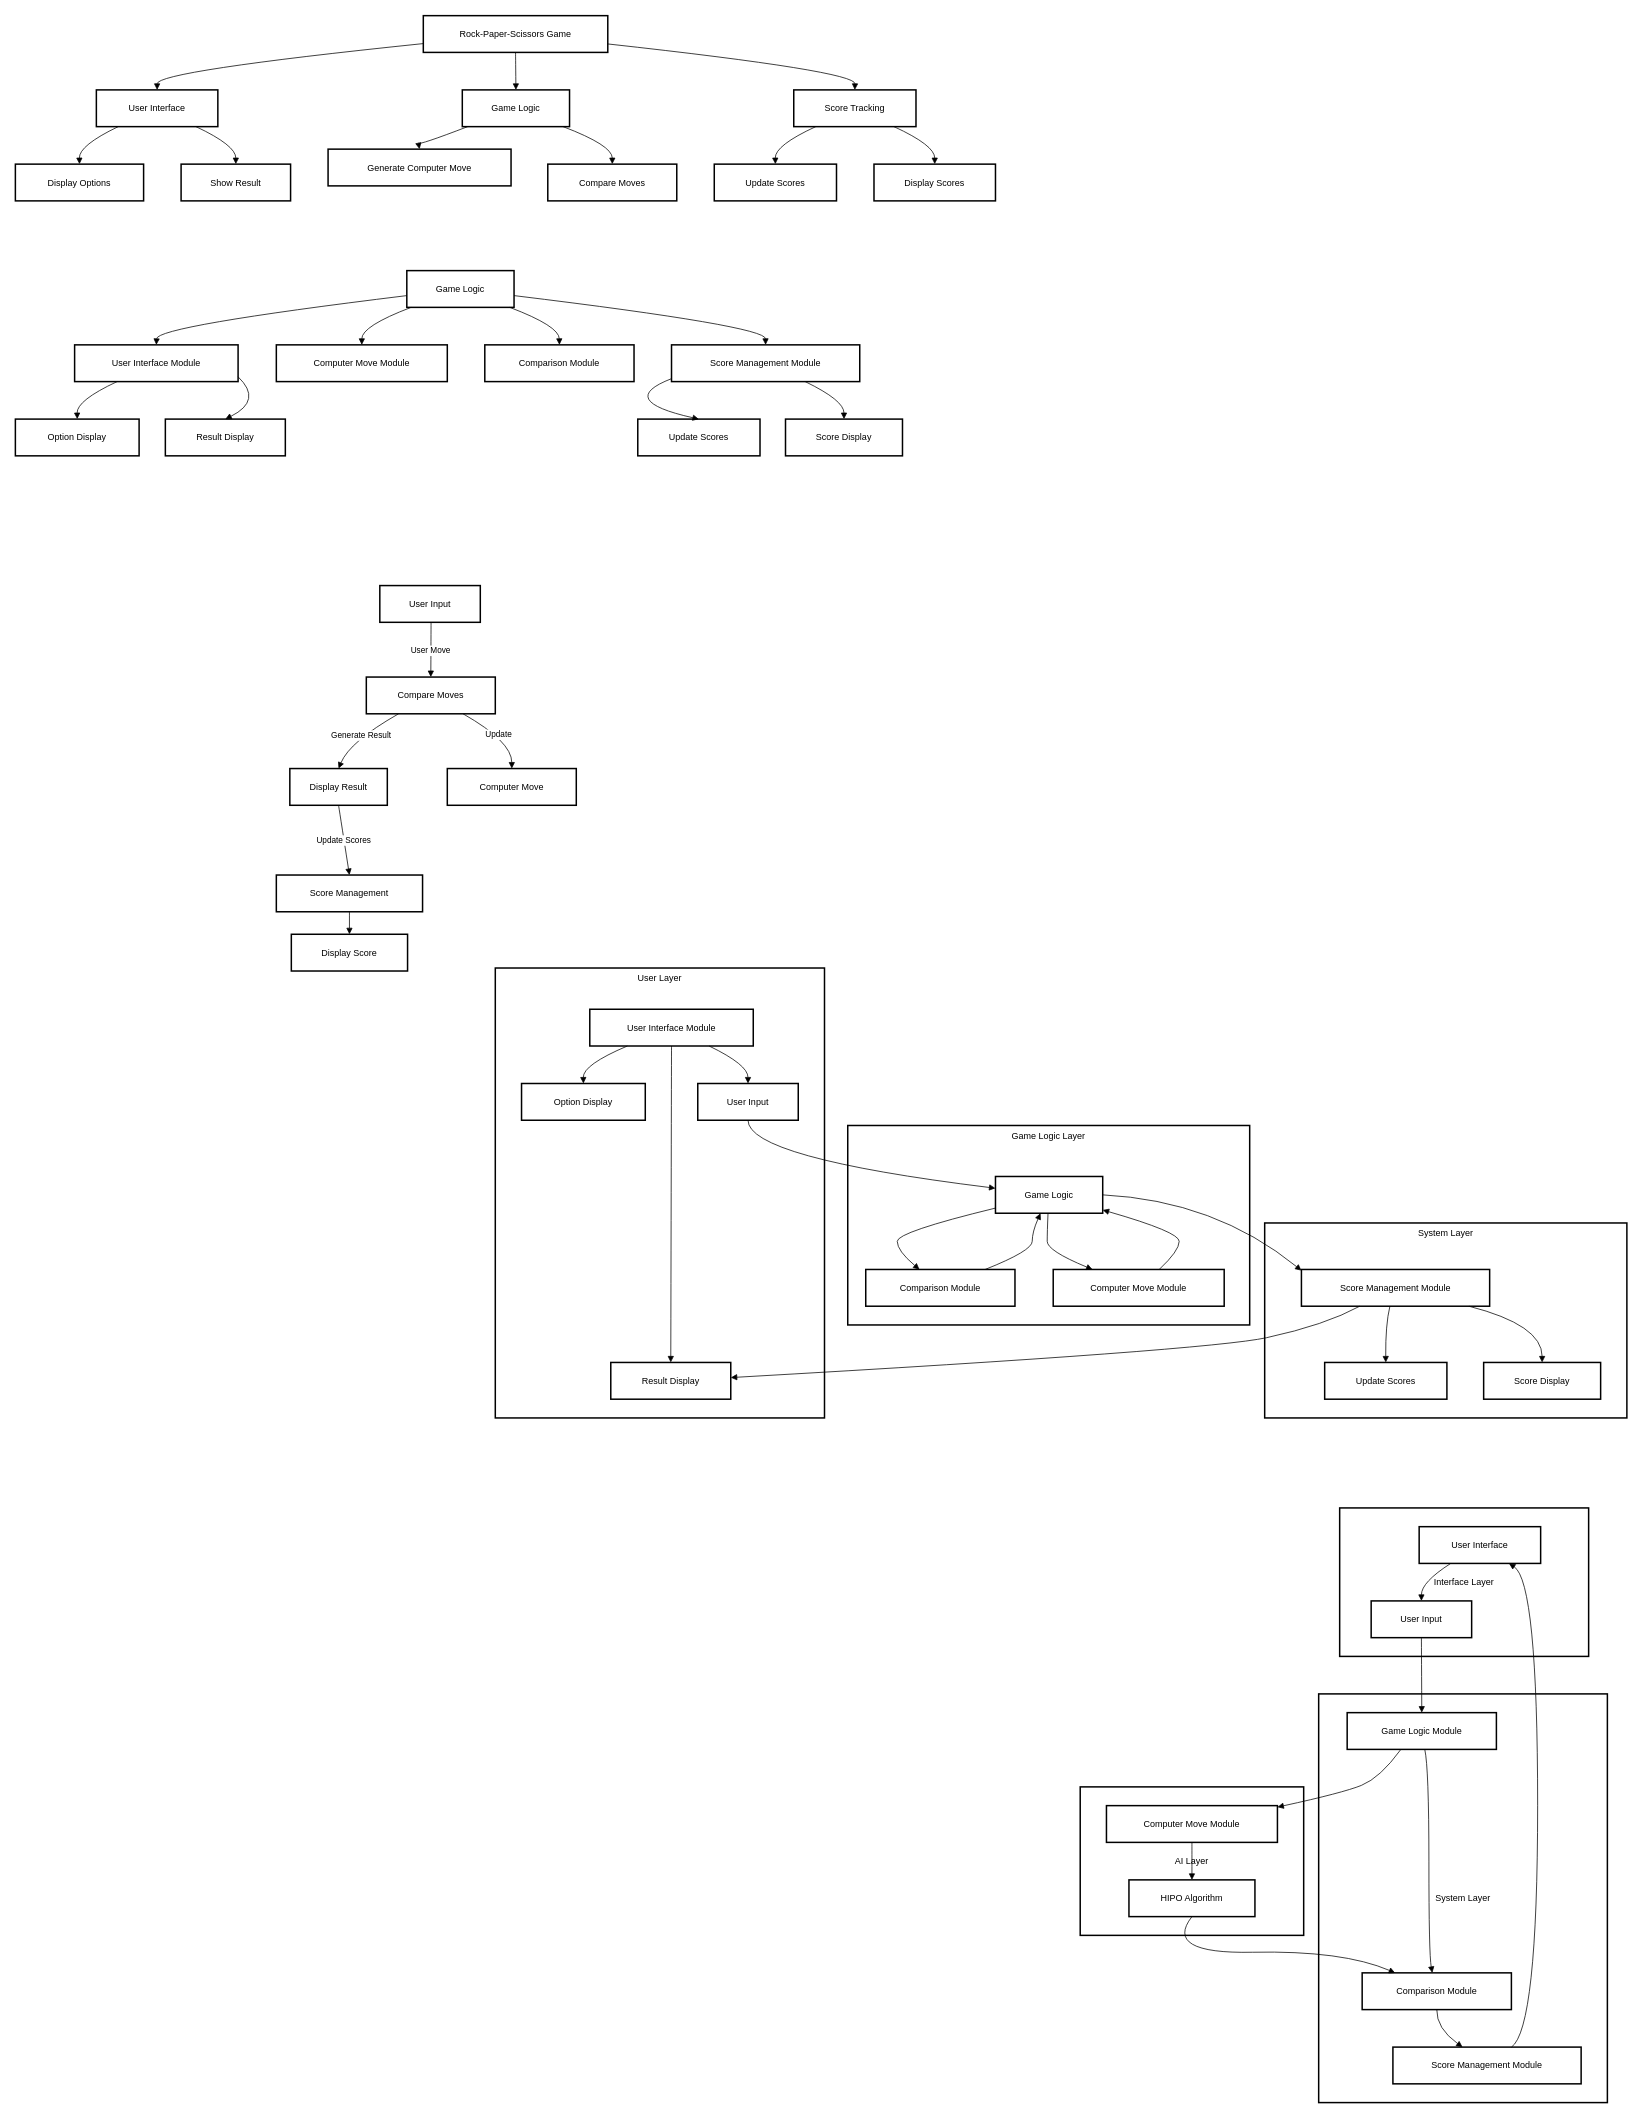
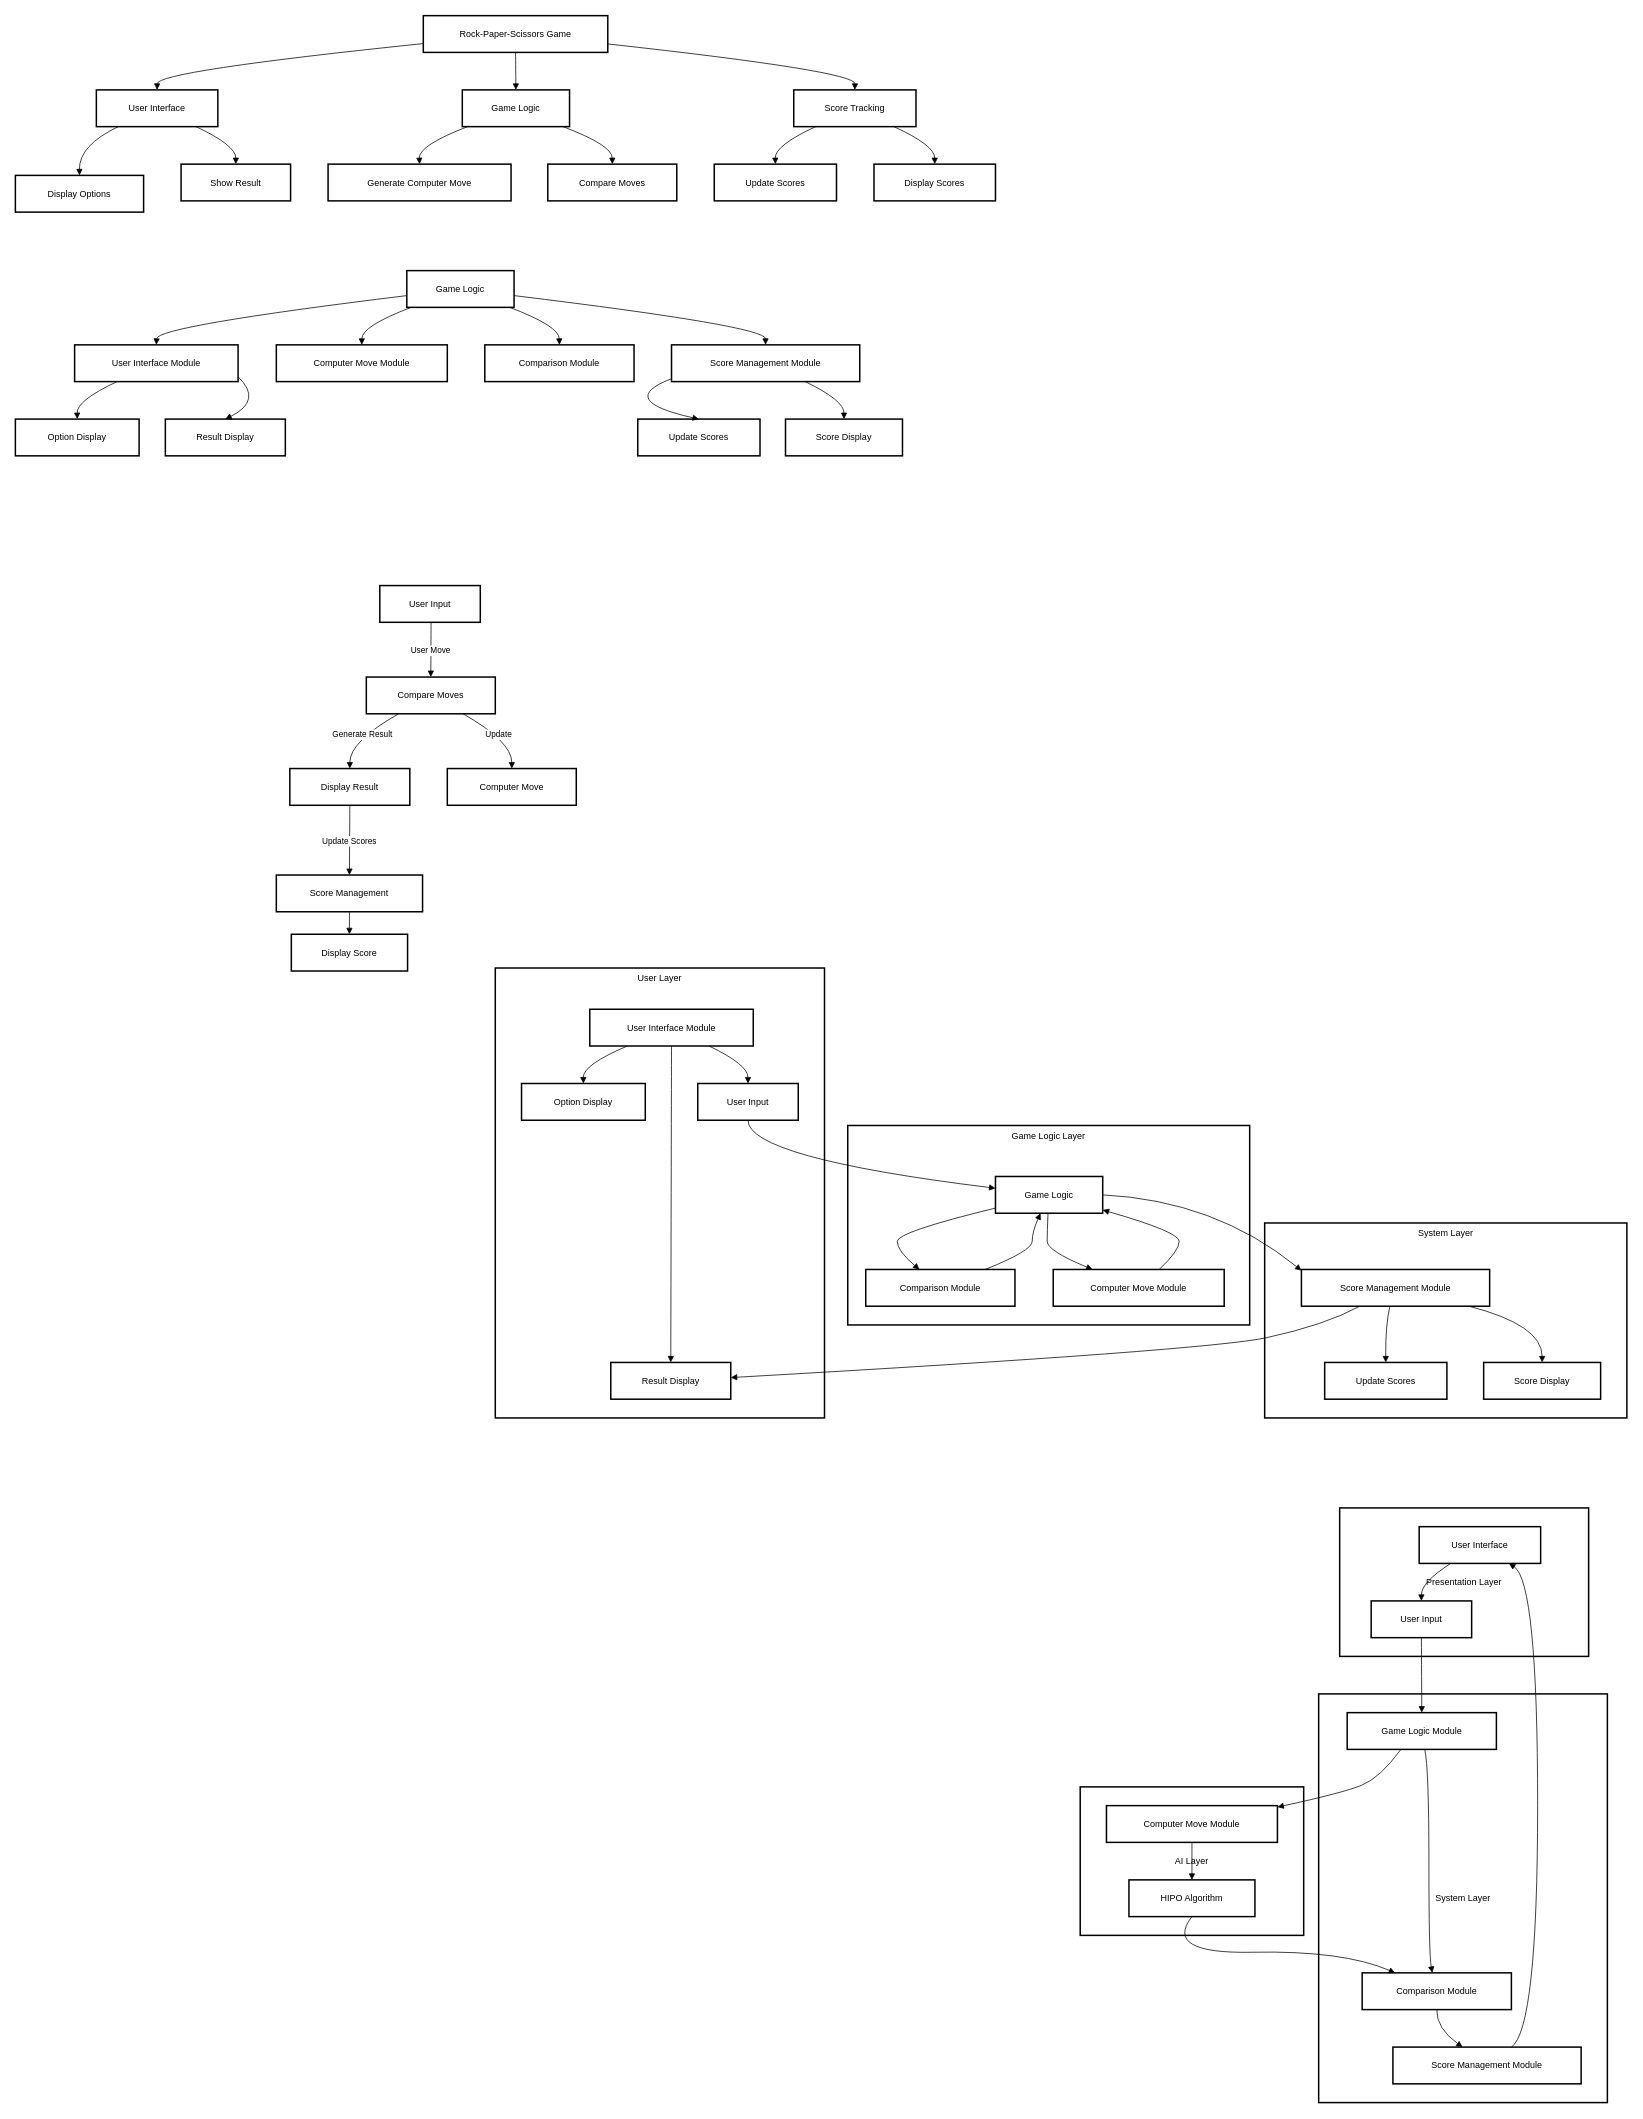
- <mxCell id="8" value="Generate Computer Move" style="whiteSpace=wrap;strokeWidth=2;" vertex="1" parent="1"><mxGeometry x="437" y="198" width="244" height="49" as="geometry" /></mxCell>
+ <mxCell id="8" value="Generate Computer Move" style="whiteSpace=wrap;strokeWidth=2;" vertex="1" parent="1"><mxGeometry x="437" y="218" width="244" height="49" as="geometry" /></mxCell>
- <mxCell id="6" value="Display Options" style="whiteSpace=wrap;strokeWidth=2;" vertex="1" parent="1"><mxGeometry x="20" y="218" width="171" height="49" as="geometry" /></mxCell>
+ <mxCell id="6" value="Display Options" style="whiteSpace=wrap;strokeWidth=2;" vertex="1" parent="1"><mxGeometry x="20" y="233" width="171" height="49" as="geometry" /></mxCell>
- <mxCell id="40" value="Display Result" style="whiteSpace=wrap;strokeWidth=2;" vertex="1" parent="1"><mxGeometry x="386" y="1024" width="130" height="49" as="geometry" /></mxCell>
+ <mxCell id="40" value="Display Result" style="whiteSpace=wrap;strokeWidth=2;" vertex="1" parent="1"><mxGeometry x="386" y="1024" width="160" height="49" as="geometry" /></mxCell>
- <mxCell id="76" value="Interface Layer" style="whiteSpace=wrap;strokeWidth=2;" vertex="1" parent="1"><mxGeometry x="1786" y="2010" width="332" height="198" as="geometry" /></mxCell>
+ <mxCell id="76" value="Presentation Layer" style="whiteSpace=wrap;strokeWidth=2;" vertex="1" parent="1"><mxGeometry x="1786" y="2010" width="332" height="198" as="geometry" /></mxCell>
